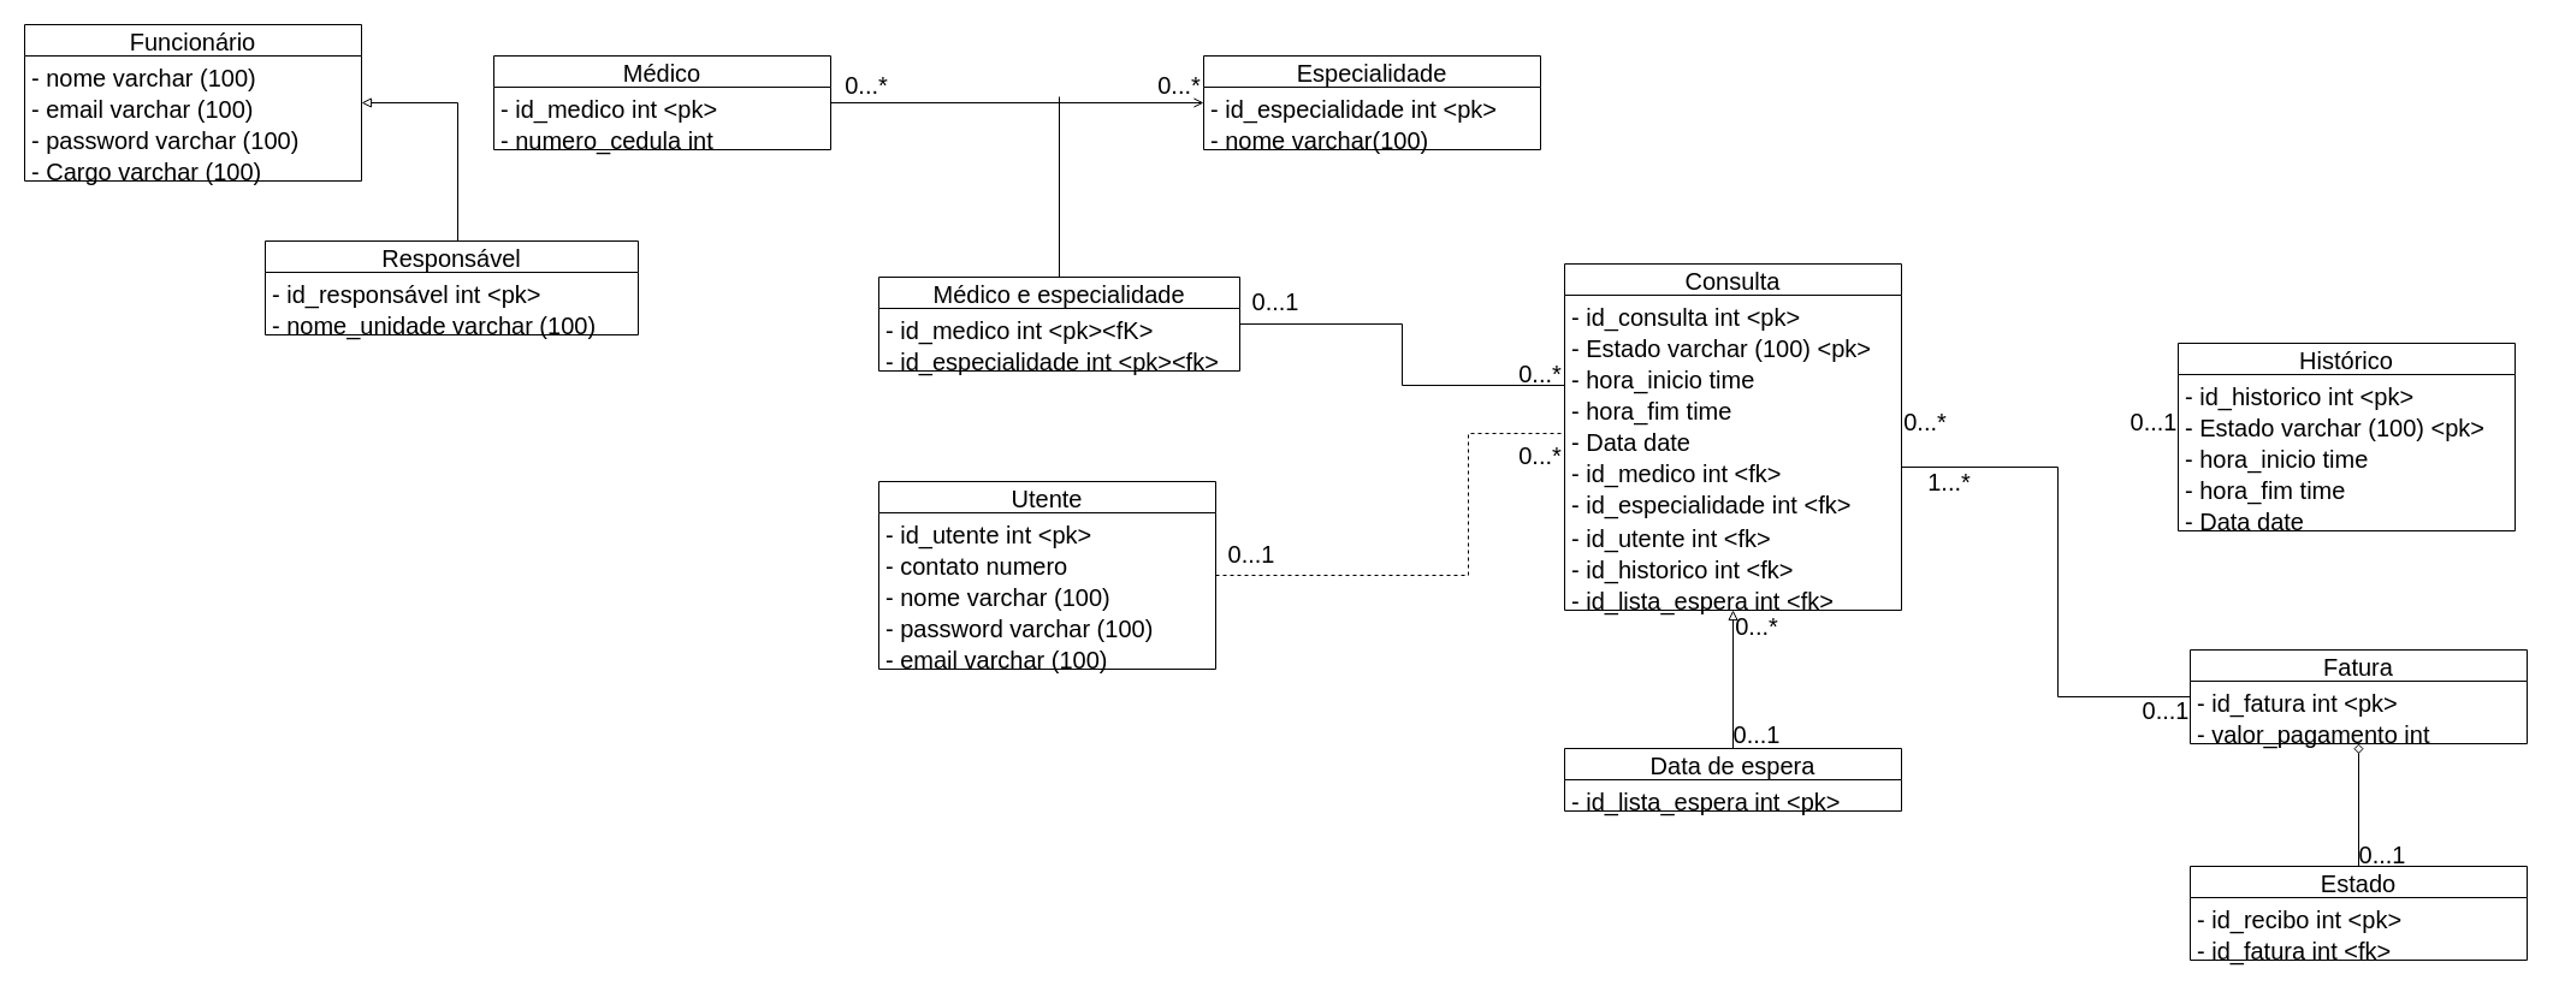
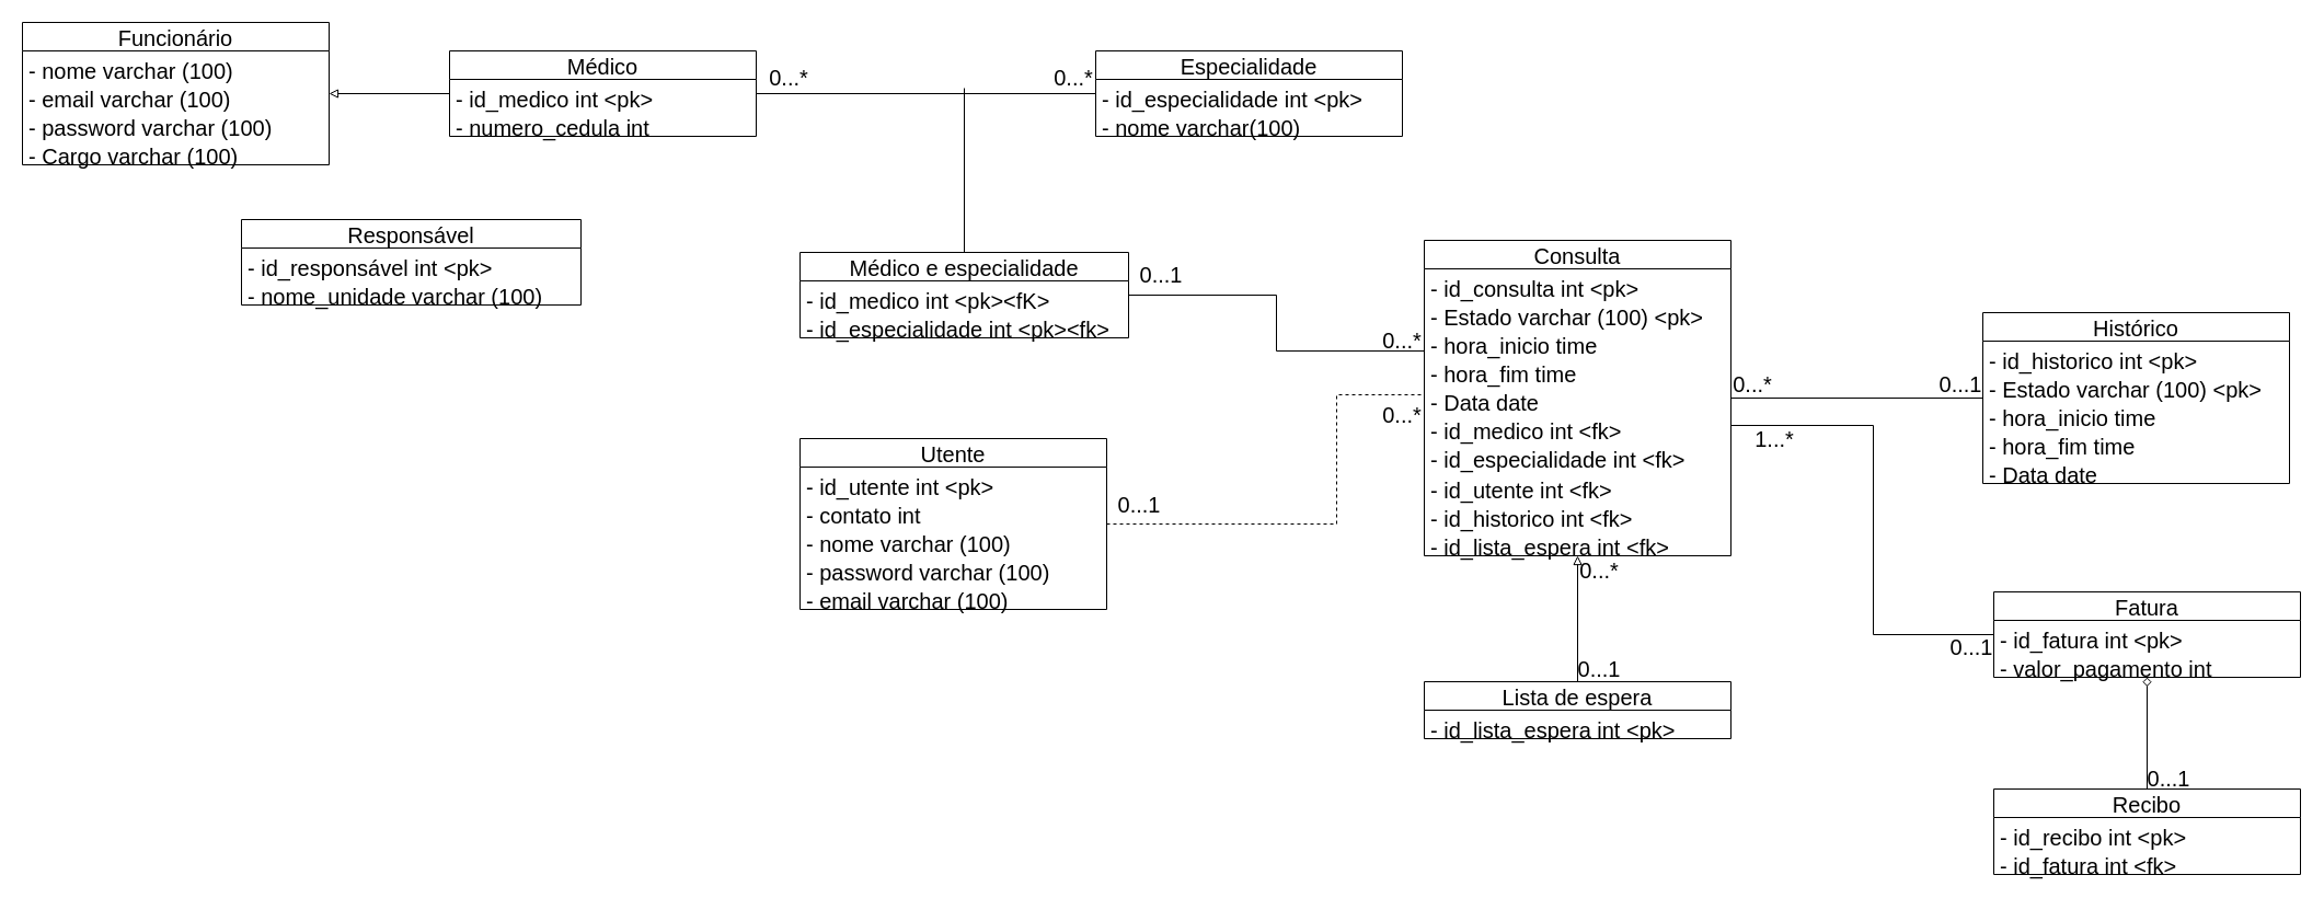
+ <mxCell id="2" style="edgeStyle=orthogonalEdgeStyle;rounded=0;orthogonalLoop=1;jettySize=auto;html=1;endArrow=block;endFill=0;fontSize=20;startSize=6;jumpSize=8;jumpStyle=none;" parent="1" source="3" target="23" edge="1"><mxGeometry relative="1" as="geometry" /></mxCell>
- <mxCell id="18" value="" style="endArrow=open;html=1;fontSize=20;" parent="1" source="3" target="6" edge="1"><mxGeometry width="50" height="50" relative="1" as="geometry"><mxPoint x="880" y="100" as="sourcePoint" /><mxPoint x="1040" y="100" as="targetPoint" /></mxGeometry></mxCell>
+ <mxCell id="18" value="" style="endArrow=none;html=1;fontSize=20;" parent="1" source="3" target="6" edge="1"><mxGeometry width="50" height="50" relative="1" as="geometry"><mxPoint x="880" y="100" as="sourcePoint" /><mxPoint x="1040" y="100" as="targetPoint" /></mxGeometry></mxCell>
- <mxCell id="43" style="edgeStyle=orthogonalEdgeStyle;rounded=0;jumpStyle=none;jumpSize=8;orthogonalLoop=1;jettySize=auto;html=1;startArrow=none;startFill=0;startSize=6;endArrow=block;endFill=0;strokeWidth=1;fontSize=20;" parent="1" source="44" target="23" edge="1"><mxGeometry relative="1" as="geometry"><Array as="points"><mxPoint x="380" y="85" /></Array></mxGeometry></mxCell>
+ <mxCell id="31" style="edgeStyle=orthogonalEdgeStyle;rounded=0;jumpStyle=none;jumpSize=8;orthogonalLoop=1;jettySize=auto;html=1;startArrow=none;startFill=0;startSize=6;endArrow=none;endFill=0;strokeWidth=1;fontSize=20;" parent="1" source="32" target="52" edge="1"><mxGeometry relative="1" as="geometry" /></mxCell>
- <mxCell id="14" value="- contato numero" style="text;strokeColor=none;fillColor=none;align=left;verticalAlign=top;spacingLeft=4;spacingRight=4;overflow=hidden;rotatable=0;points=[[0,0.5],[1,0.5]];portConstraint=eastwest;fontSize=20;" parent="12" vertex="1"><mxGeometry y="52" width="280" height="26" as="geometry" /></mxCell>
+ <mxCell id="14" value="- contato int" style="text;strokeColor=none;fillColor=none;align=left;verticalAlign=top;spacingLeft=4;spacingRight=4;overflow=hidden;rotatable=0;points=[[0,0.5],[1,0.5]];portConstraint=eastwest;fontSize=20;" parent="12" vertex="1"><mxGeometry y="52" width="280" height="26" as="geometry" /></mxCell>
- <mxCell id="29" value="Data de espera" style="swimlane;fontStyle=0;childLayout=stackLayout;horizontal=1;startSize=26;fillColor=none;horizontalStack=0;resizeParent=1;resizeParentMax=0;resizeLast=0;collapsible=1;marginBottom=0;fontSize=20;" parent="1" vertex="1"><mxGeometry x="1300" y="622" width="280" height="52" as="geometry" /></mxCell>
+ <mxCell id="29" value="Lista de espera" style="swimlane;fontStyle=0;childLayout=stackLayout;horizontal=1;startSize=26;fillColor=none;horizontalStack=0;resizeParent=1;resizeParentMax=0;resizeLast=0;collapsible=1;marginBottom=0;fontSize=20;" parent="1" vertex="1"><mxGeometry x="1300" y="622" width="280" height="52" as="geometry" /></mxCell>
- <mxCell id="65" value="Estado" style="swimlane;fontStyle=0;childLayout=stackLayout;horizontal=1;startSize=26;fillColor=none;horizontalStack=0;resizeParent=1;resizeParentMax=0;resizeLast=0;collapsible=1;marginBottom=0;fontSize=20;" parent="1" vertex="1"><mxGeometry x="1820" y="720" width="280" height="78" as="geometry" /></mxCell>
+ <mxCell id="65" value="Recibo" style="swimlane;fontStyle=0;childLayout=stackLayout;horizontal=1;startSize=26;fillColor=none;horizontalStack=0;resizeParent=1;resizeParentMax=0;resizeLast=0;collapsible=1;marginBottom=0;fontSize=20;" parent="1" vertex="1"><mxGeometry x="1820" y="720" width="280" height="78" as="geometry" /></mxCell>
